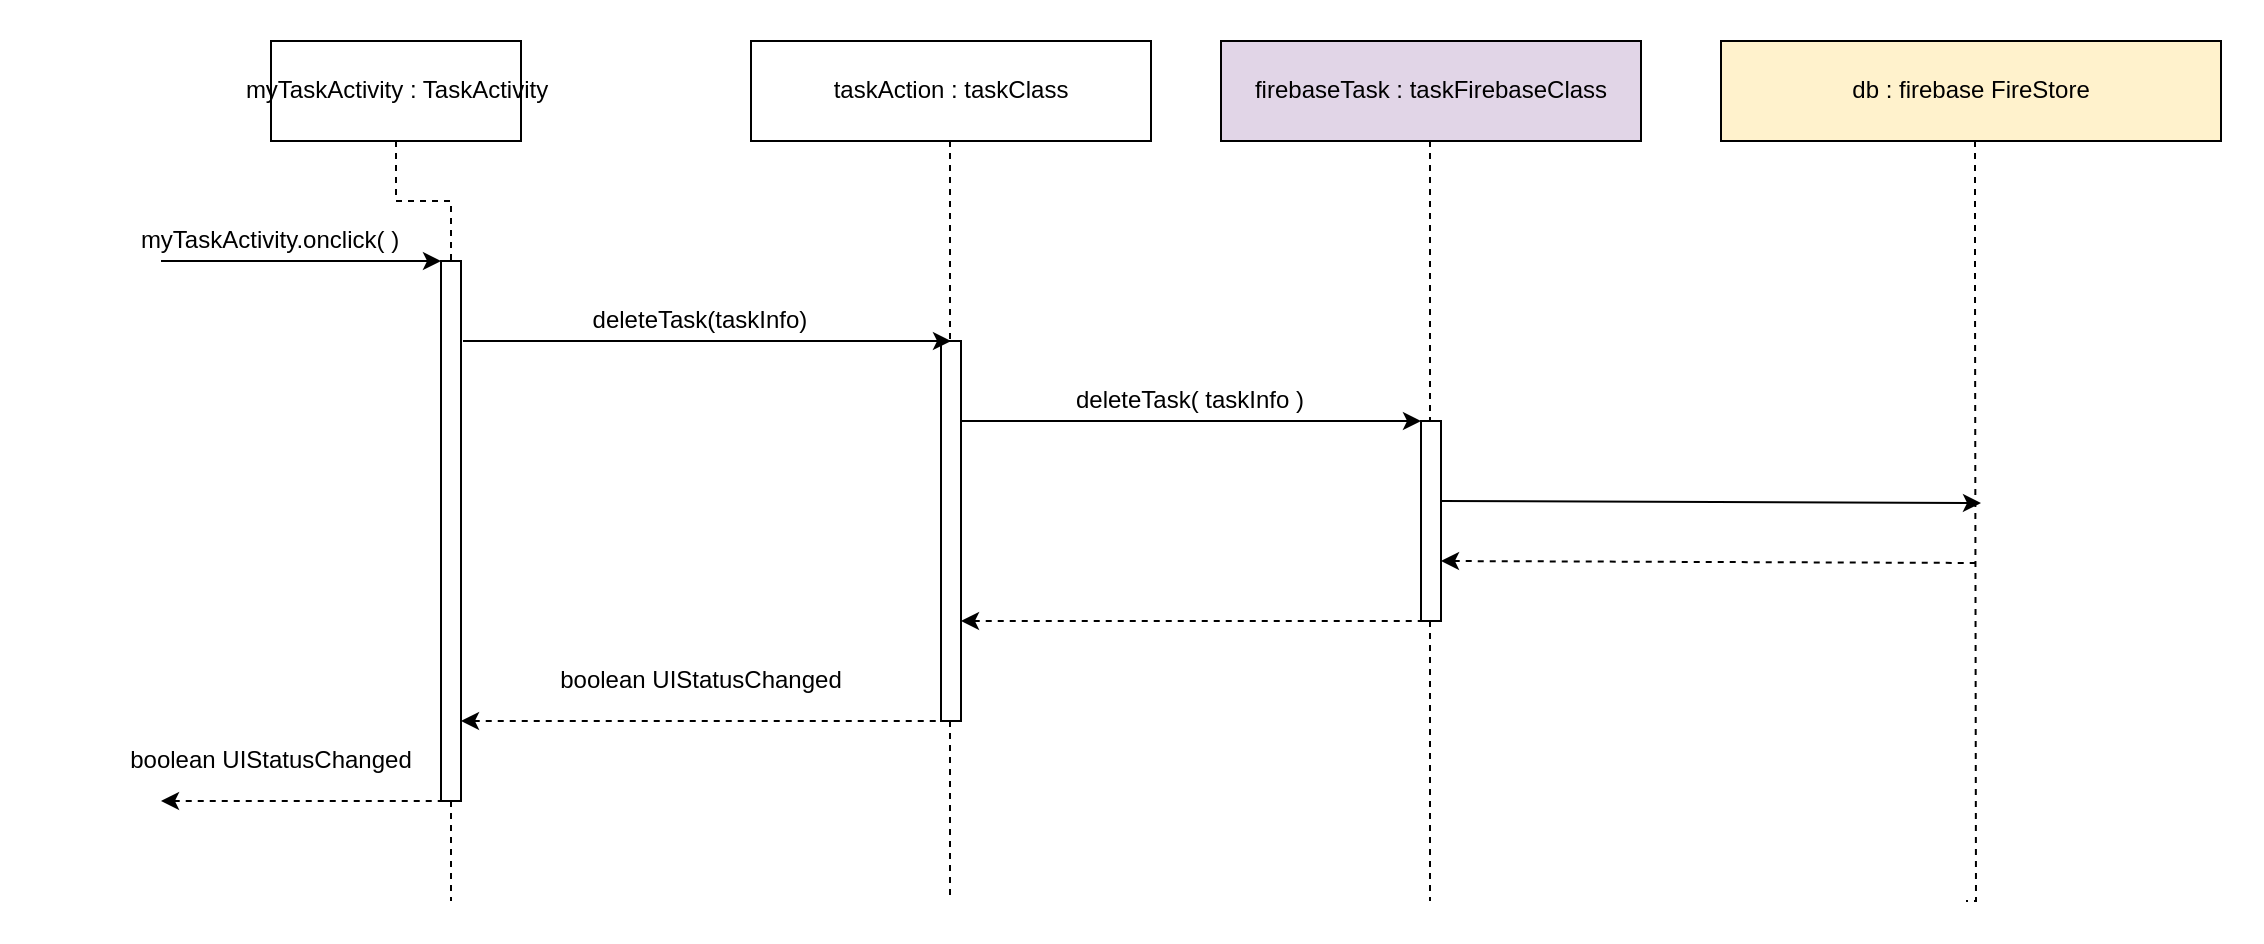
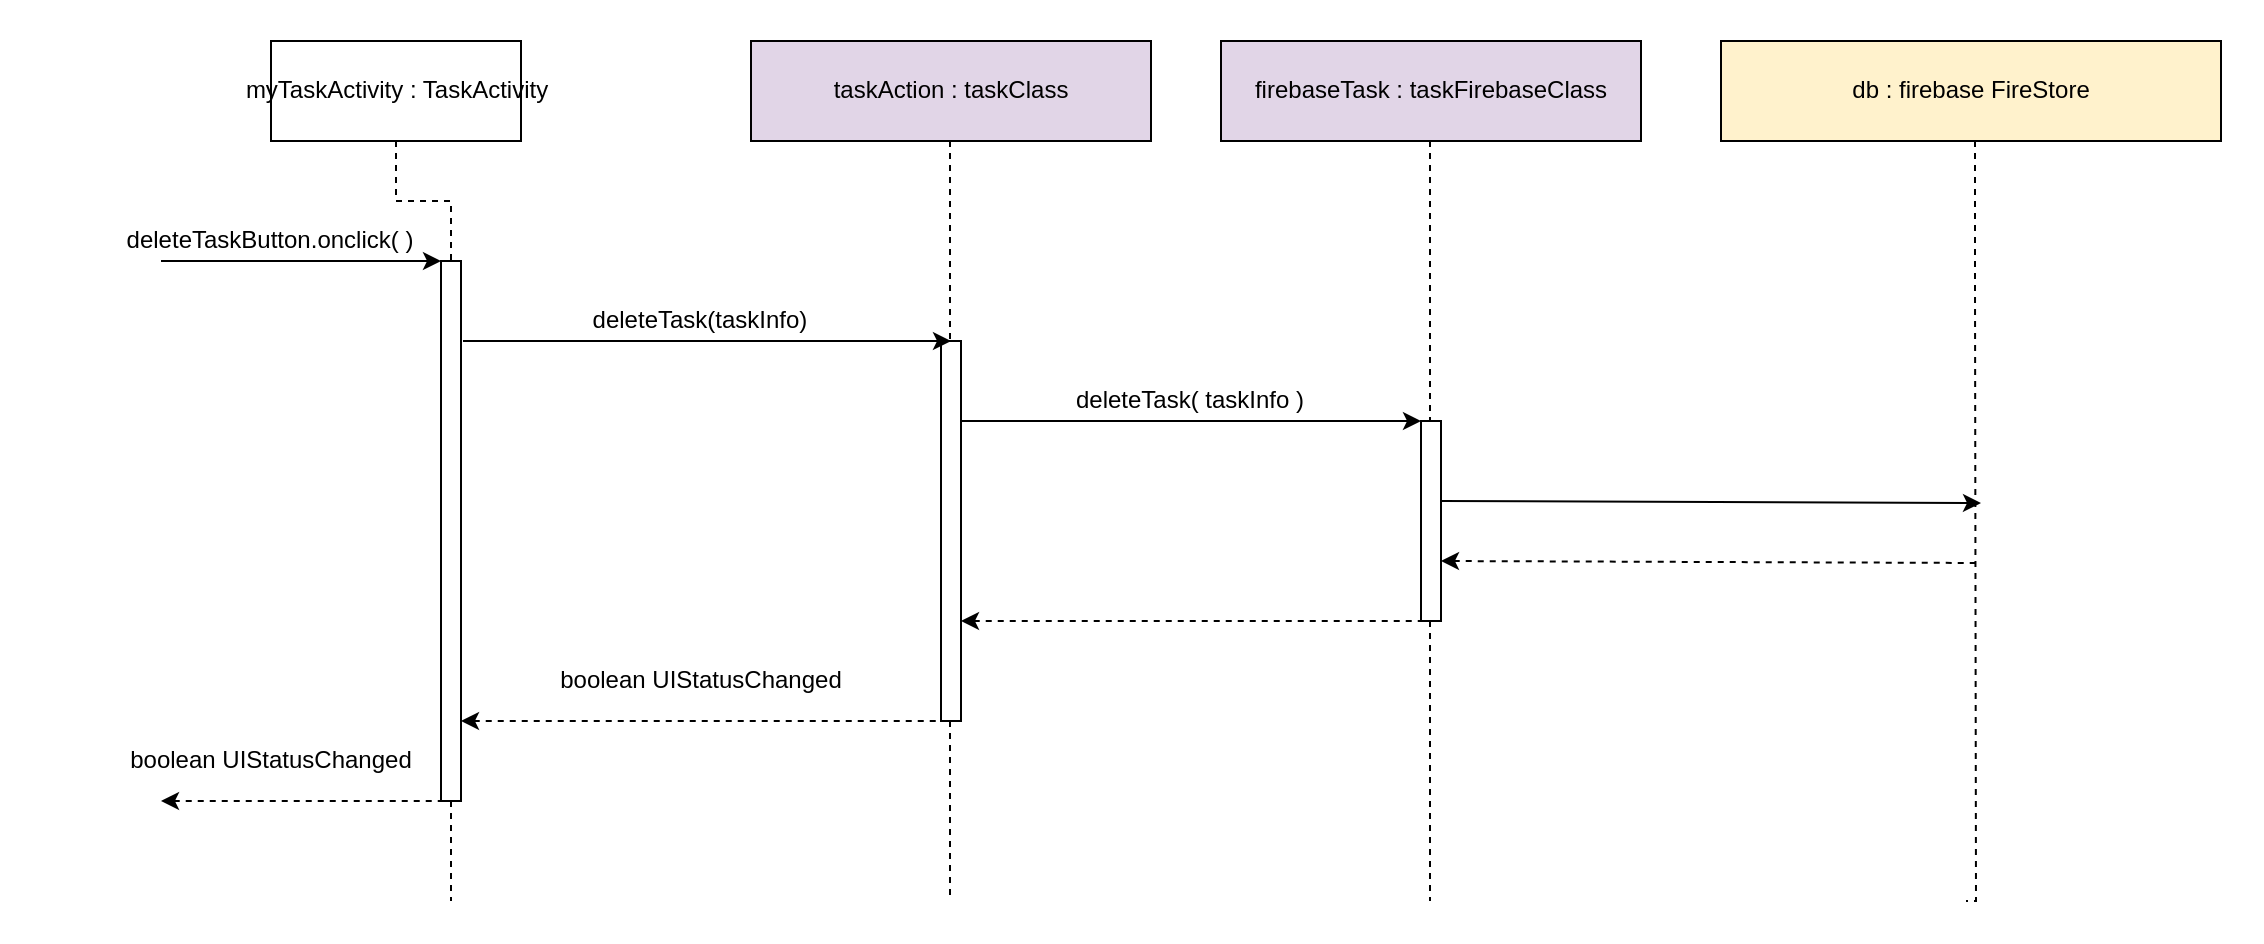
- <mxCell id="4" value="taskAction : taskClass" style="html=1;" parent="1" vertex="1"><mxGeometry x="375" y="20" width="200" height="50" as="geometry" /></mxCell>
+ <mxCell id="4" value="taskAction : taskClass" style="html=1;fillColor=#e1d5e7;" parent="1" vertex="1"><mxGeometry x="375" y="20" width="200" height="50" as="geometry" /></mxCell>
- <mxCell id="20" value="myTaskActivity.onclick( )" style="text;html=1;strokeColor=none;fillColor=none;align=center;verticalAlign=middle;whiteSpace=wrap;rounded=0;" parent="1" vertex="1"><mxGeometry x="20" y="110" width="230" height="20" as="geometry" /></mxCell>
+ <mxCell id="20" value="deleteTaskButton.onclick( )" style="text;html=1;strokeColor=none;fillColor=none;align=center;verticalAlign=middle;whiteSpace=wrap;rounded=0;" parent="1" vertex="1"><mxGeometry x="20" y="110" width="230" height="20" as="geometry" /></mxCell>
